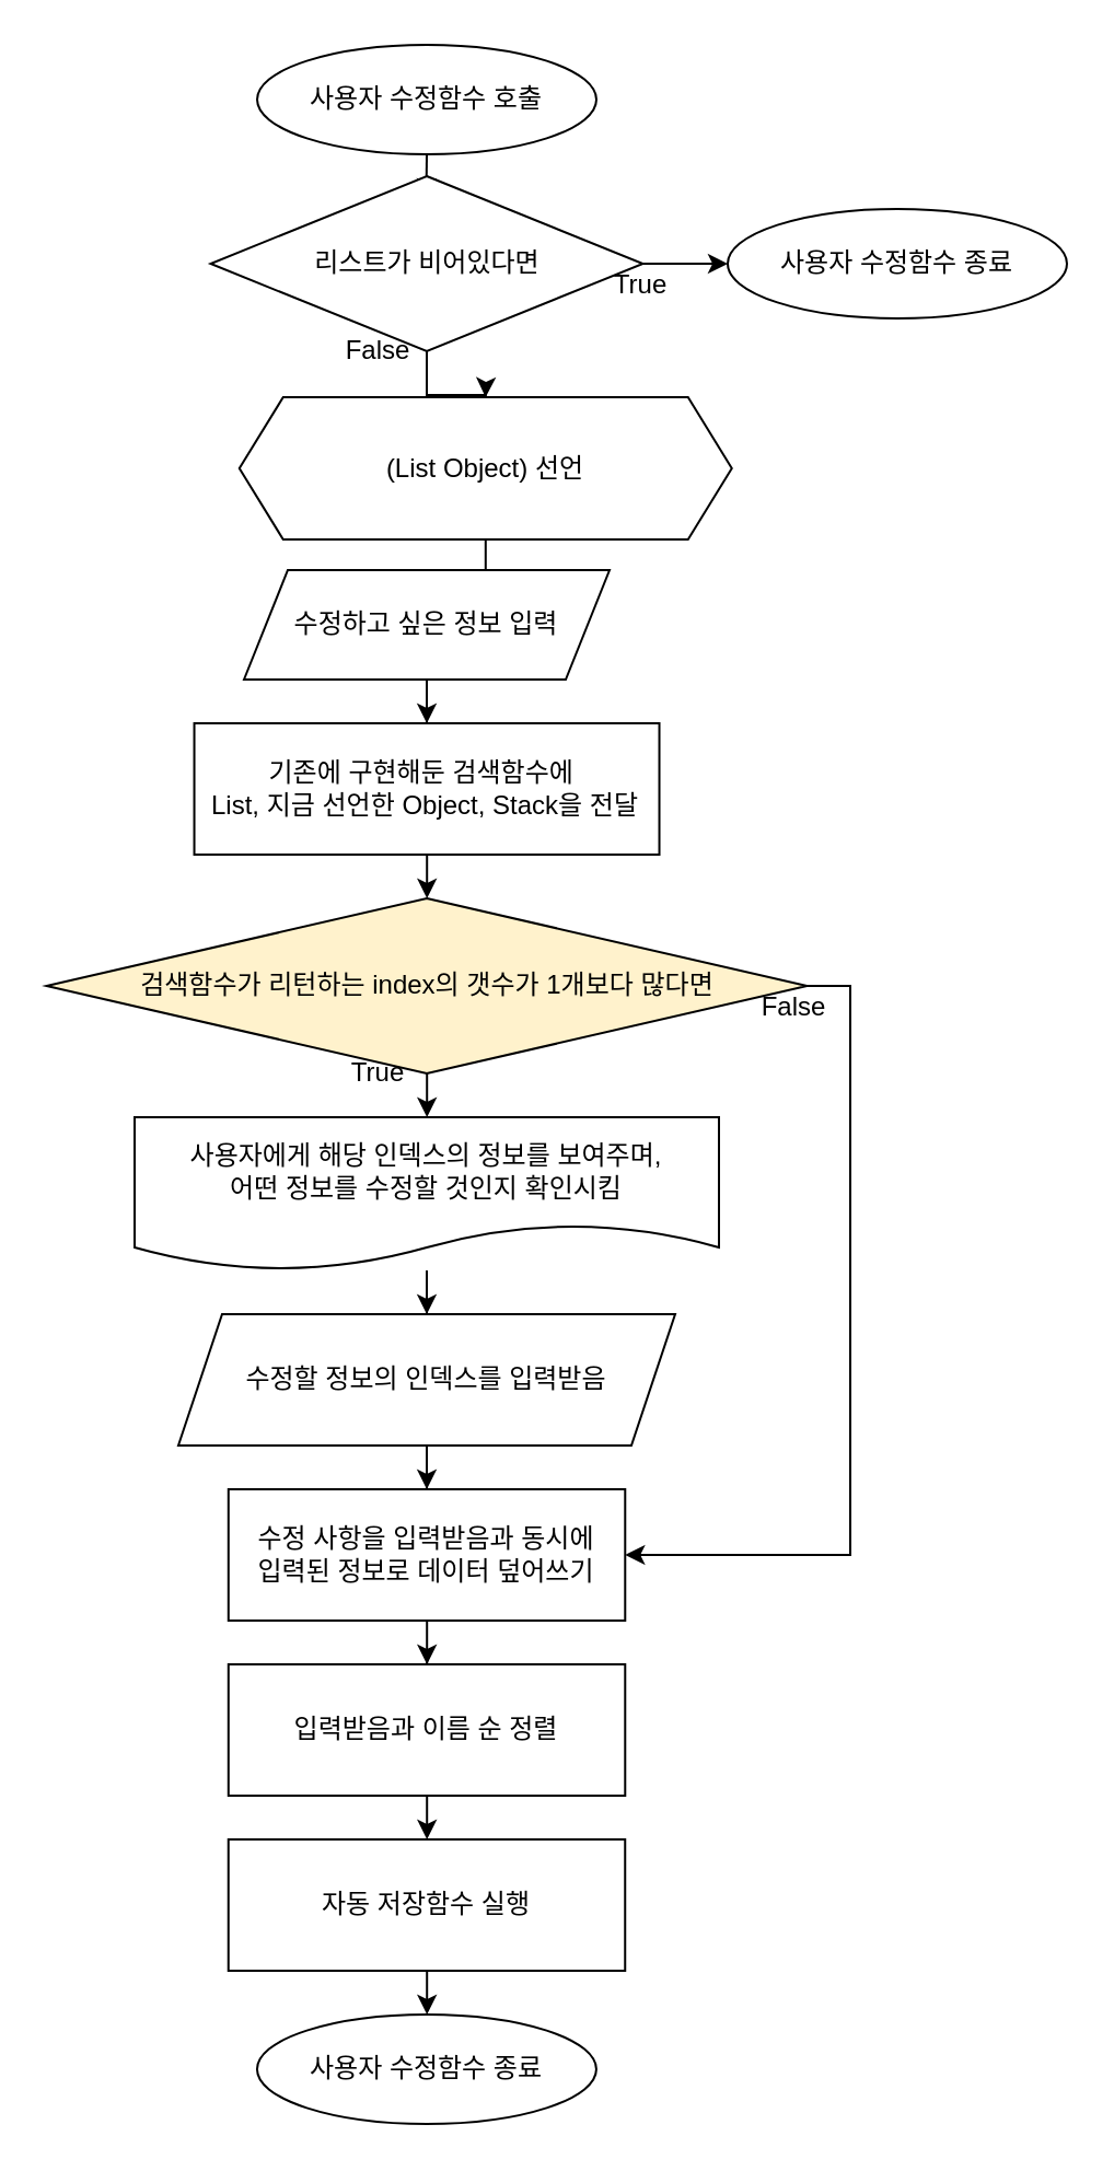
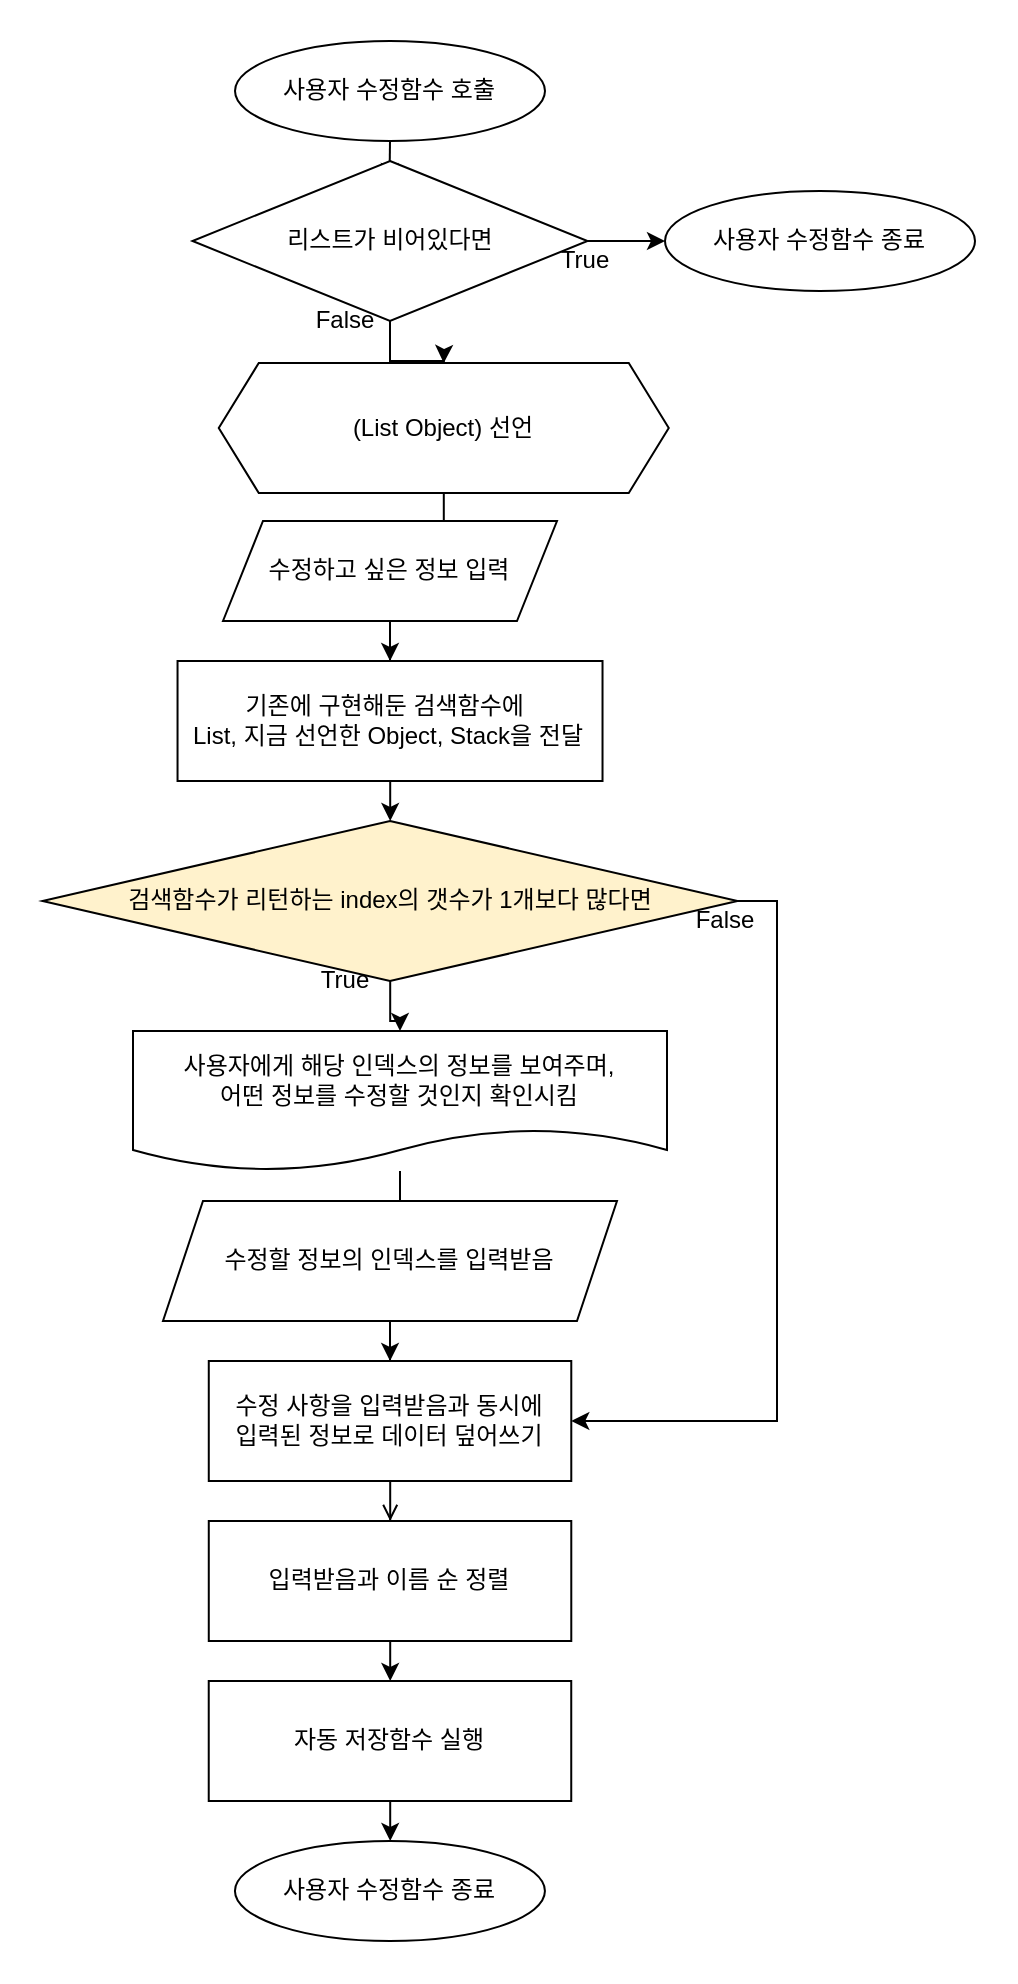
- <mxCell id="20" value="사용자에게 해당 인덱스의 정보를 보여주며,&lt;br&gt;어떤 정보를 수정할 것인지 확인시킴" style="shape=document;whiteSpace=wrap;html=1;boundedLbl=1;" parent="1" vertex="1"><mxGeometry x="61" y="510" width="267" height="70" as="geometry" /></mxCell>
+ <mxCell id="20" value="사용자에게 해당 인덱스의 정보를 보여주며,&lt;br&gt;어떤 정보를 수정할 것인지 확인시킴" style="shape=document;whiteSpace=wrap;html=1;boundedLbl=1;" parent="1" vertex="1"><mxGeometry x="66" y="515" width="267" height="70" as="geometry" /></mxCell>
- <mxCell id="23" value="" style="edgeStyle=orthogonalEdgeStyle;rounded=0;orthogonalLoop=1;jettySize=auto;html=1;" parent="1" source="24" target="31" edge="1"><mxGeometry relative="1" as="geometry" /></mxCell>
+ <mxCell id="23" value="" style="edgeStyle=orthogonalEdgeStyle;rounded=0;orthogonalLoop=1;jettySize=auto;html=1;endArrow=open;" parent="1" source="24" target="31" edge="1"><mxGeometry relative="1" as="geometry" /></mxCell>
